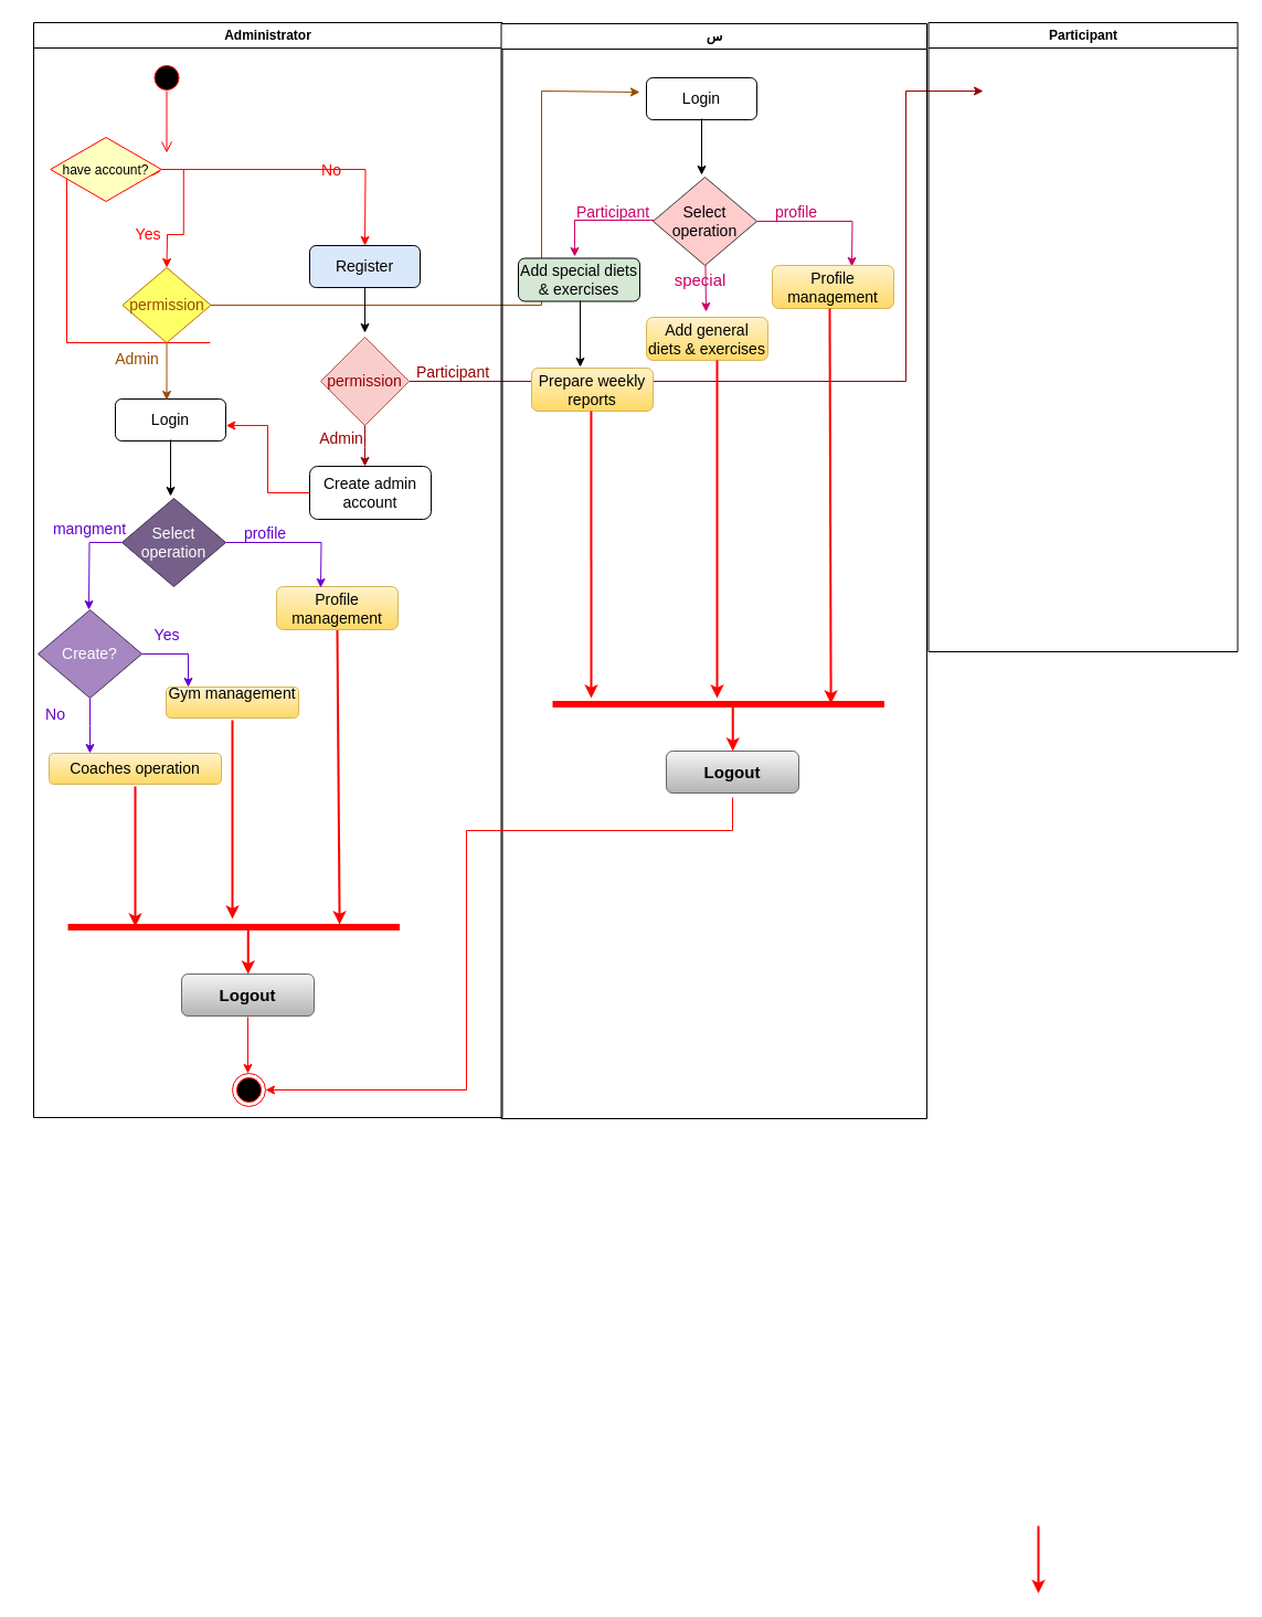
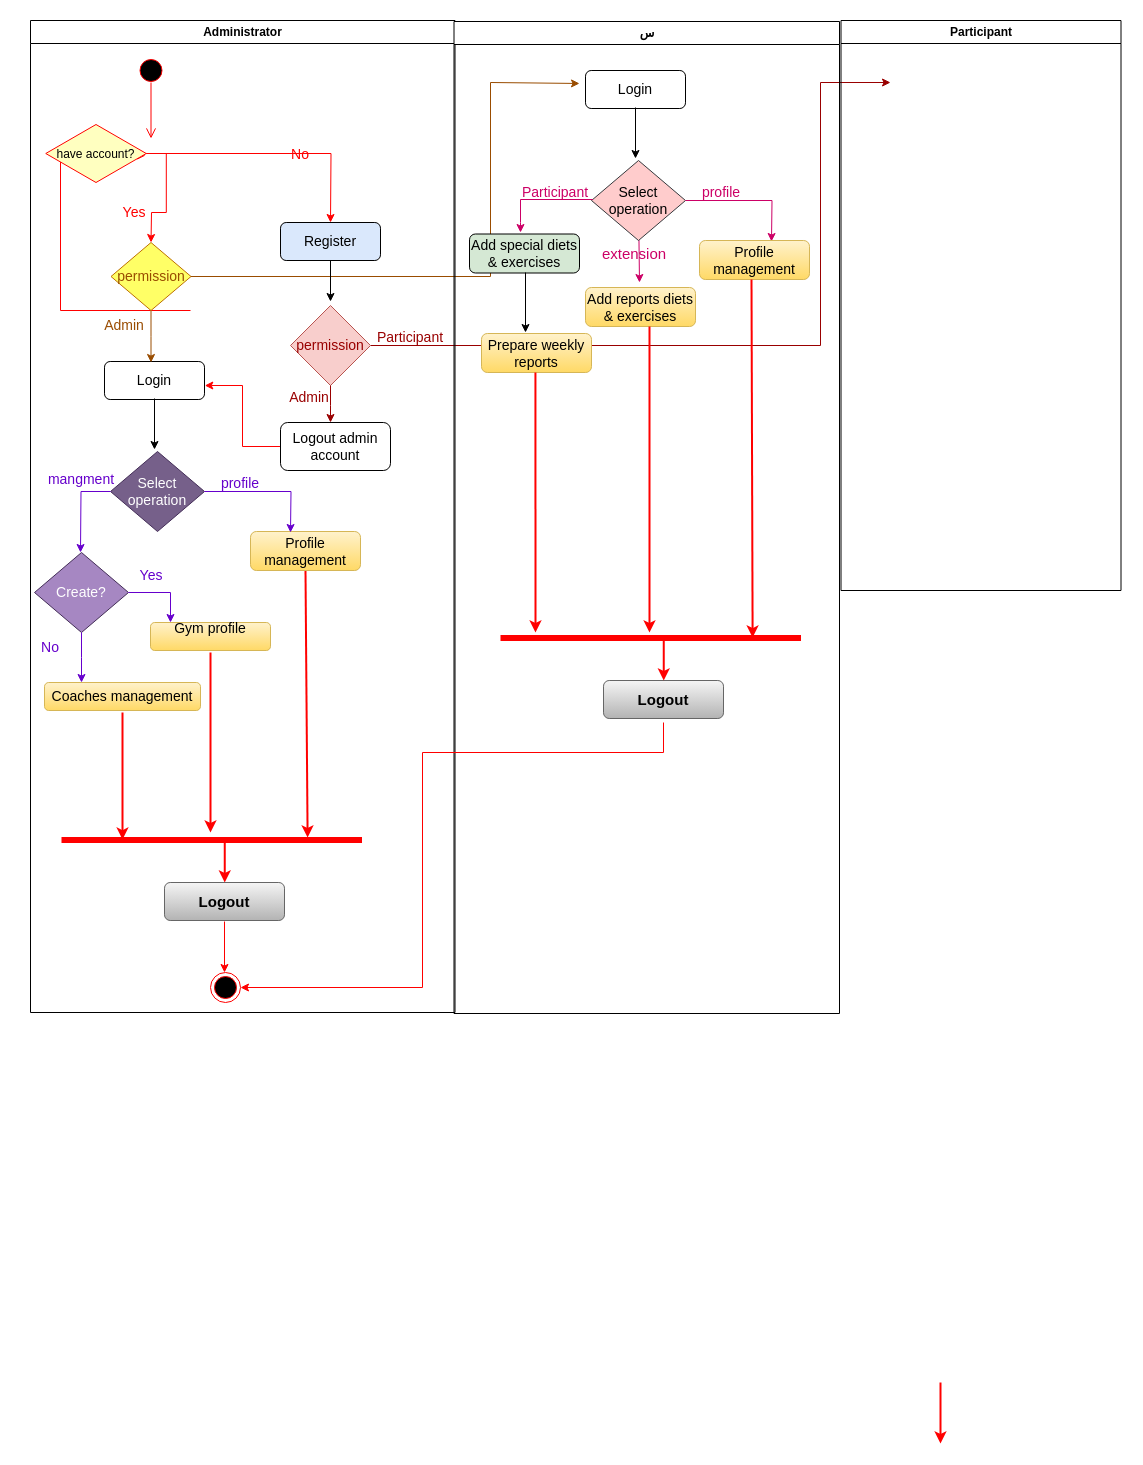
- <mxCell id="39" value="special" style="text;html=1;strokeColor=none;fillColor=none;align=center;verticalAlign=middle;whiteSpace=wrap;rounded=0;fontSize=15;fontColor=#CC0066;" vertex="1" parent="31"><mxGeometry x="150.5" y="217" width="60" height="30" as="geometry" /></mxCell>
+ <mxCell id="39" value="extension" style="text;html=1;strokeColor=none;fillColor=none;align=center;verticalAlign=middle;whiteSpace=wrap;rounded=0;fontSize=15;fontColor=#CC0066;" vertex="1" parent="31"><mxGeometry x="150.5" y="217" width="60" height="30" as="geometry" /></mxCell>
- <mxCell id="40" value="&lt;p&gt;&lt;span&gt;Add general diets&lt;/span&gt; &amp;amp; exercises &lt;/p&gt;" style="rounded=1;whiteSpace=wrap;html=1;fontSize=14;fillColor=#fff2cc;gradientColor=#ffd966;strokeColor=#d6b656;" vertex="1" parent="31"><mxGeometry x="131.5" y="266" width="110" height="39" as="geometry" /></mxCell>
+ <mxCell id="40" value="&lt;p&gt;&lt;span&gt;Add reports diets&lt;/span&gt; &amp;amp; exercises &lt;/p&gt;" style="rounded=1;whiteSpace=wrap;html=1;fontSize=14;fillColor=#fff2cc;gradientColor=#ffd966;strokeColor=#d6b656;" vertex="1" parent="31"><mxGeometry x="131.5" y="266" width="110" height="39" as="geometry" /></mxCell>
- <mxCell id="14" value="&lt;font color=&quot;#000000&quot;&gt;Create admin account&lt;br&gt;&lt;/font&gt;" style="rounded=1;whiteSpace=wrap;html=1;fontSize=14;" vertex="1" parent="5"><mxGeometry x="250" y="402" width="110" height="48" as="geometry" /></mxCell>
+ <mxCell id="14" value="&lt;font color=&quot;#000000&quot;&gt;Logout admin account&lt;br&gt;&lt;/font&gt;" style="rounded=1;whiteSpace=wrap;html=1;fontSize=14;" vertex="1" parent="5"><mxGeometry x="250" y="402" width="110" height="48" as="geometry" /></mxCell>
- <mxCell id="26" value="&#10;&lt;p&gt;&lt;/p&gt;&lt;p&gt;&lt;span&gt;Gym management&lt;/span&gt;&lt;/p&gt;&lt;p&gt;&lt;/p&gt;&#10;&#10;" style="rounded=1;whiteSpace=wrap;html=1;fontSize=14;fillColor=#fff2cc;gradientColor=#ffd966;strokeColor=#d6b656;" vertex="1" parent="5"><mxGeometry x="120" y="602" width="120" height="28" as="geometry" /></mxCell>
+ <mxCell id="26" value="&#10;&lt;p&gt;&lt;/p&gt;&lt;p&gt;&lt;span&gt;Gym profile&lt;/span&gt;&lt;/p&gt;&lt;p&gt;&lt;/p&gt;&#10;&#10;" style="rounded=1;whiteSpace=wrap;html=1;fontSize=14;fillColor=#fff2cc;gradientColor=#ffd966;strokeColor=#d6b656;" vertex="1" parent="5"><mxGeometry x="120" y="602" width="120" height="28" as="geometry" /></mxCell>
- <mxCell id="27" value="&lt;br&gt;&lt;p&gt;&lt;/p&gt;&lt;p&gt;&lt;span&gt;Coaches &lt;/span&gt;&lt;span&gt;operation&lt;/span&gt;&lt;/p&gt;&lt;p&gt;&lt;/p&gt;&lt;br&gt;" style="rounded=1;whiteSpace=wrap;html=1;fontSize=14;fillColor=#fff2cc;gradientColor=#ffd966;strokeColor=#d6b656;" vertex="1" parent="5"><mxGeometry x="14" y="662" width="156" height="28" as="geometry" /></mxCell>
+ <mxCell id="27" value="&lt;br&gt;&lt;p&gt;&lt;/p&gt;&lt;p&gt;&lt;span&gt;Coaches &lt;/span&gt;&lt;span&gt;management&lt;/span&gt;&lt;/p&gt;&lt;p&gt;&lt;/p&gt;&lt;br&gt;" style="rounded=1;whiteSpace=wrap;html=1;fontSize=14;fillColor=#fff2cc;gradientColor=#ffd966;strokeColor=#d6b656;" vertex="1" parent="5"><mxGeometry x="14" y="662" width="156" height="28" as="geometry" /></mxCell>
